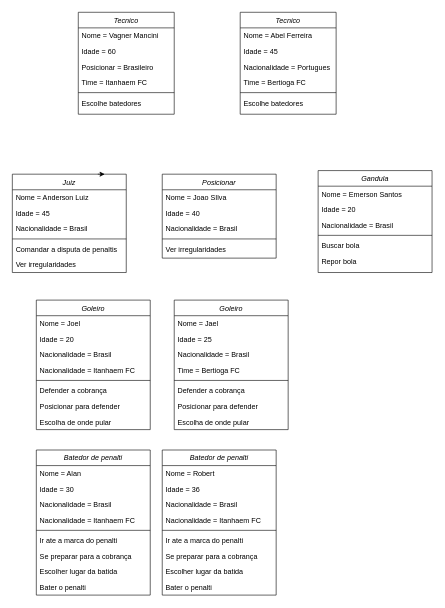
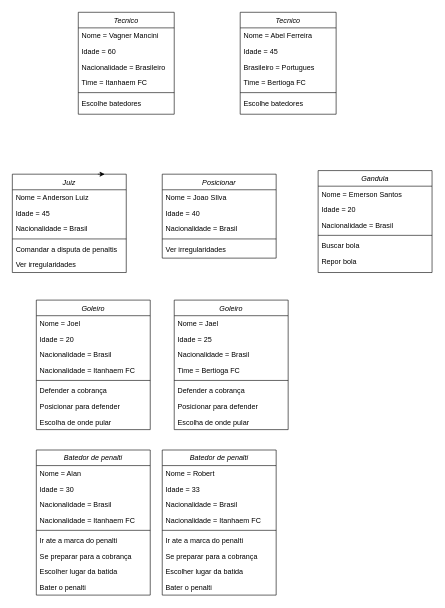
- <mxCell id="5" value="Posicionar = Brasileiro&#10;&#10;" style="text;align=left;verticalAlign=top;spacingLeft=4;spacingRight=4;overflow=hidden;rotatable=0;points=[[0,0.5],[1,0.5]];portConstraint=eastwest;rounded=0;shadow=0;html=0;" parent="2" vertex="1"><mxGeometry y="78" width="160" height="26" as="geometry" /></mxCell>
+ <mxCell id="5" value="Nacionalidade = Brasileiro&#10;&#10;" style="text;align=left;verticalAlign=top;spacingLeft=4;spacingRight=4;overflow=hidden;rotatable=0;points=[[0,0.5],[1,0.5]];portConstraint=eastwest;rounded=0;shadow=0;html=0;" parent="2" vertex="1"><mxGeometry y="78" width="160" height="26" as="geometry" /></mxCell>
- <mxCell id="12" value="Nacionalidade = Portugues&#10;&#10;" style="text;align=left;verticalAlign=top;spacingLeft=4;spacingRight=4;overflow=hidden;rotatable=0;points=[[0,0.5],[1,0.5]];portConstraint=eastwest;rounded=0;shadow=0;html=0;" vertex="1" parent="9"><mxGeometry y="78" width="160" height="26" as="geometry" /></mxCell>
+ <mxCell id="12" value="Brasileiro = Portugues&#10;&#10;" style="text;align=left;verticalAlign=top;spacingLeft=4;spacingRight=4;overflow=hidden;rotatable=0;points=[[0,0.5],[1,0.5]];portConstraint=eastwest;rounded=0;shadow=0;html=0;" vertex="1" parent="9"><mxGeometry y="78" width="160" height="26" as="geometry" /></mxCell>
- <mxCell id="67" value="Idade = 36" style="text;align=left;verticalAlign=top;spacingLeft=4;spacingRight=4;overflow=hidden;rotatable=0;points=[[0,0.5],[1,0.5]];portConstraint=eastwest;rounded=0;shadow=0;html=0;" vertex="1" parent="65"><mxGeometry y="52" width="190" height="26" as="geometry" /></mxCell>
+ <mxCell id="67" value="Idade = 33" style="text;align=left;verticalAlign=top;spacingLeft=4;spacingRight=4;overflow=hidden;rotatable=0;points=[[0,0.5],[1,0.5]];portConstraint=eastwest;rounded=0;shadow=0;html=0;" vertex="1" parent="65"><mxGeometry y="52" width="190" height="26" as="geometry" /></mxCell>
